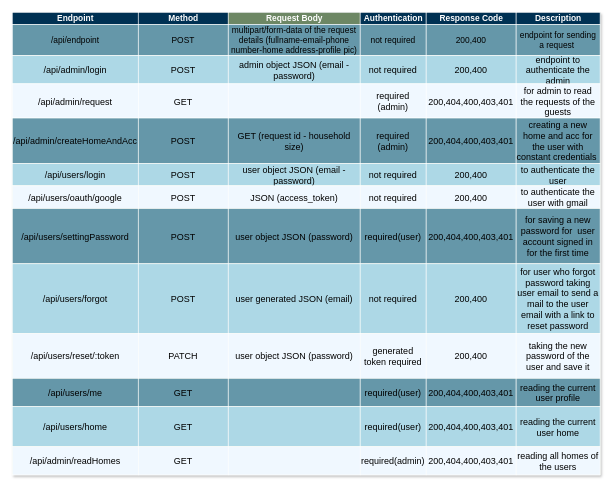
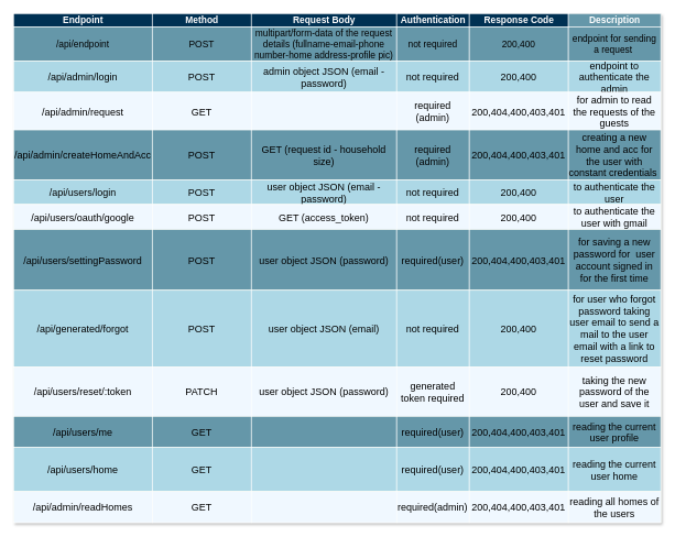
- <mxCell id="6" value="&lt;font color=&quot;#ffffff&quot;&gt;Request Body&lt;/font&gt;" style="connectable=0;recursiveResize=0;strokeColor=light-dark(#FFFFFF,#9DB395);fillColor=#6d8764;align=center;fontStyle=1;fontColor=#000000;html=1;fontSize=14;swimlaneFillColor=default;" vertex="1" parent="3"><mxGeometry x="360" width="220" height="20" as="geometry"><mxRectangle width="220" height="20" as="alternateBounds" /></mxGeometry></mxCell>
+ <mxCell id="6" value="&lt;font color=&quot;#ffffff&quot;&gt;Request Body&lt;/font&gt;" style="connectable=0;recursiveResize=0;strokeColor=light-dark(#FFFFFF,#9DB395);fillColor=#003153;align=center;fontStyle=1;fontColor=#000000;html=1;fontSize=14;swimlaneFillColor=default;" vertex="1" parent="3"><mxGeometry x="360" width="220" height="20" as="geometry"><mxRectangle width="220" height="20" as="alternateBounds" /></mxGeometry></mxCell>
- <mxCell id="9" value="Description" style="connectable=0;recursiveResize=0;strokeColor=light-dark(#FFFFFF,#9DB395);fillColor=#003153;align=center;fontStyle=1;html=1;fontColor=#ffffff;fontSize=14;swimlaneFillColor=default;" vertex="1" parent="3"><mxGeometry x="840" width="140" height="20" as="geometry"><mxRectangle width="140" height="20" as="alternateBounds" /></mxGeometry></mxCell>
+ <mxCell id="9" value="Description" style="connectable=0;recursiveResize=0;strokeColor=light-dark(#FFFFFF,#9DB395);fillColor=#6597a9;align=center;fontStyle=1;html=1;fontColor=#ffffff;fontSize=14;swimlaneFillColor=default;" vertex="1" parent="3"><mxGeometry x="840" width="140" height="20" as="geometry"><mxRectangle width="140" height="20" as="alternateBounds" /></mxGeometry></mxCell>
- <mxCell id="48" value="JSON (access_token)" style="connectable=0;recursiveResize=0;strokeColor=light-dark(#FFFFFF,#9DB395);fillColor=light-dark(#f0f8ff, #1d293b);whiteSpace=wrap;html=1;fontSize=15;swimlaneFillColor=default;" vertex="1" parent="45"><mxGeometry x="360" width="220" height="38" as="geometry"><mxRectangle width="220" height="38" as="alternateBounds" /></mxGeometry></mxCell>
+ <mxCell id="48" value="GET (access_token)" style="connectable=0;recursiveResize=0;strokeColor=light-dark(#FFFFFF,#9DB395);fillColor=light-dark(#f0f8ff, #1d293b);whiteSpace=wrap;html=1;fontSize=15;swimlaneFillColor=default;" vertex="1" parent="45"><mxGeometry x="360" width="220" height="38" as="geometry"><mxRectangle width="220" height="38" as="alternateBounds" /></mxGeometry></mxCell>
- <mxCell id="60" value="&lt;span&gt;/api/users/forgot&lt;/span&gt;" style="connectable=0;recursiveResize=0;strokeColor=light-dark(#FFFFFF,#9DB395);fillColor=light-dark(#add8e6, #1d293b);whiteSpace=wrap;html=1;fontSize=15;swimlaneFillColor=default;" vertex="1" parent="59"><mxGeometry width="210" height="116" as="geometry"><mxRectangle width="210" height="116" as="alternateBounds" /></mxGeometry></mxCell>
+ <mxCell id="60" value="&lt;span&gt;/api/generated/forgot&lt;/span&gt;" style="connectable=0;recursiveResize=0;strokeColor=light-dark(#FFFFFF,#9DB395);fillColor=light-dark(#add8e6, #1d293b);whiteSpace=wrap;html=1;fontSize=15;swimlaneFillColor=default;" vertex="1" parent="59"><mxGeometry width="210" height="116" as="geometry"><mxRectangle width="210" height="116" as="alternateBounds" /></mxGeometry></mxCell>
- <mxCell id="62" value="user generated JSON (email)" style="connectable=0;recursiveResize=0;strokeColor=light-dark(#FFFFFF,#9DB395);fillColor=light-dark(#add8e6, #1d293b);whiteSpace=wrap;html=1;fontSize=15;swimlaneFillColor=default;" vertex="1" parent="59"><mxGeometry x="360" width="220" height="116" as="geometry"><mxRectangle width="220" height="116" as="alternateBounds" /></mxGeometry></mxCell>
+ <mxCell id="62" value="user object JSON (email)" style="connectable=0;recursiveResize=0;strokeColor=light-dark(#FFFFFF,#9DB395);fillColor=light-dark(#add8e6, #1d293b);whiteSpace=wrap;html=1;fontSize=15;swimlaneFillColor=default;" vertex="1" parent="59"><mxGeometry x="360" width="220" height="116" as="geometry"><mxRectangle width="220" height="116" as="alternateBounds" /></mxGeometry></mxCell>
